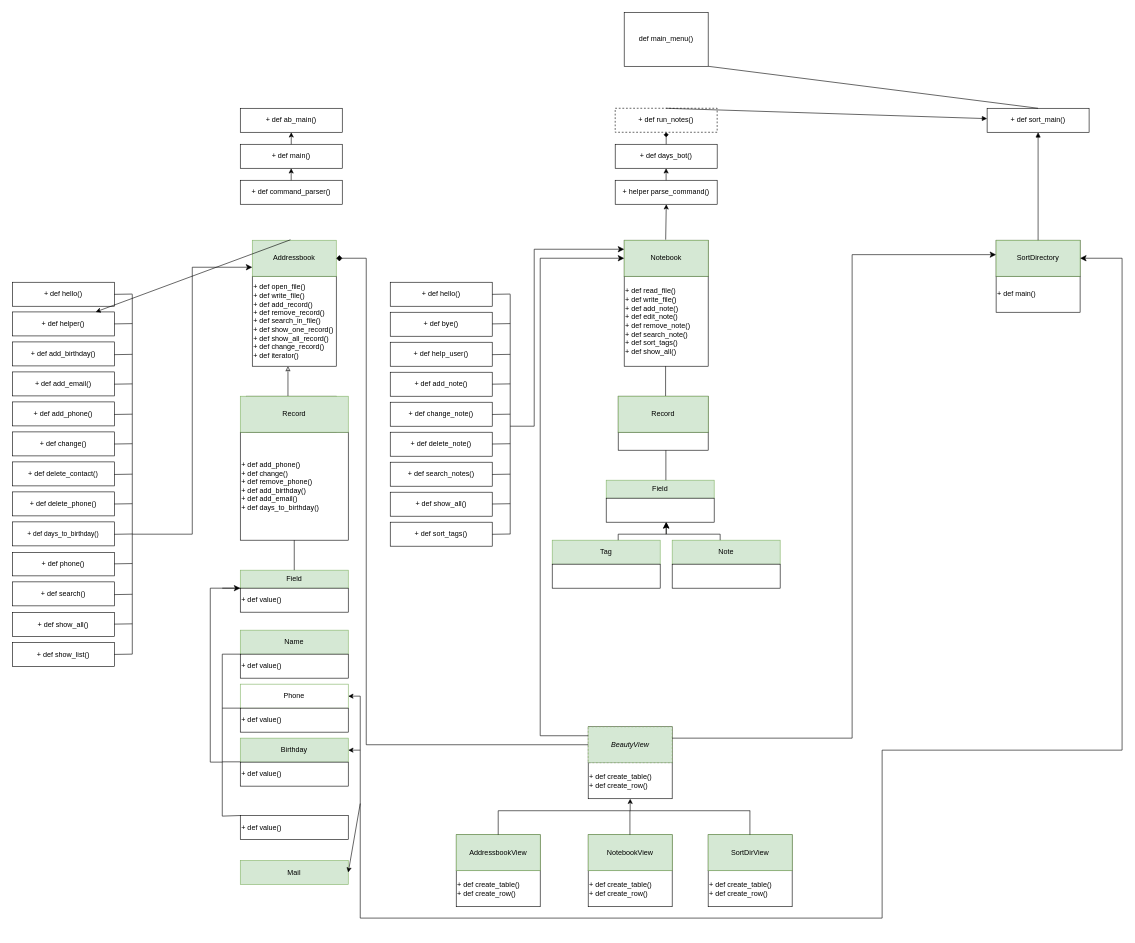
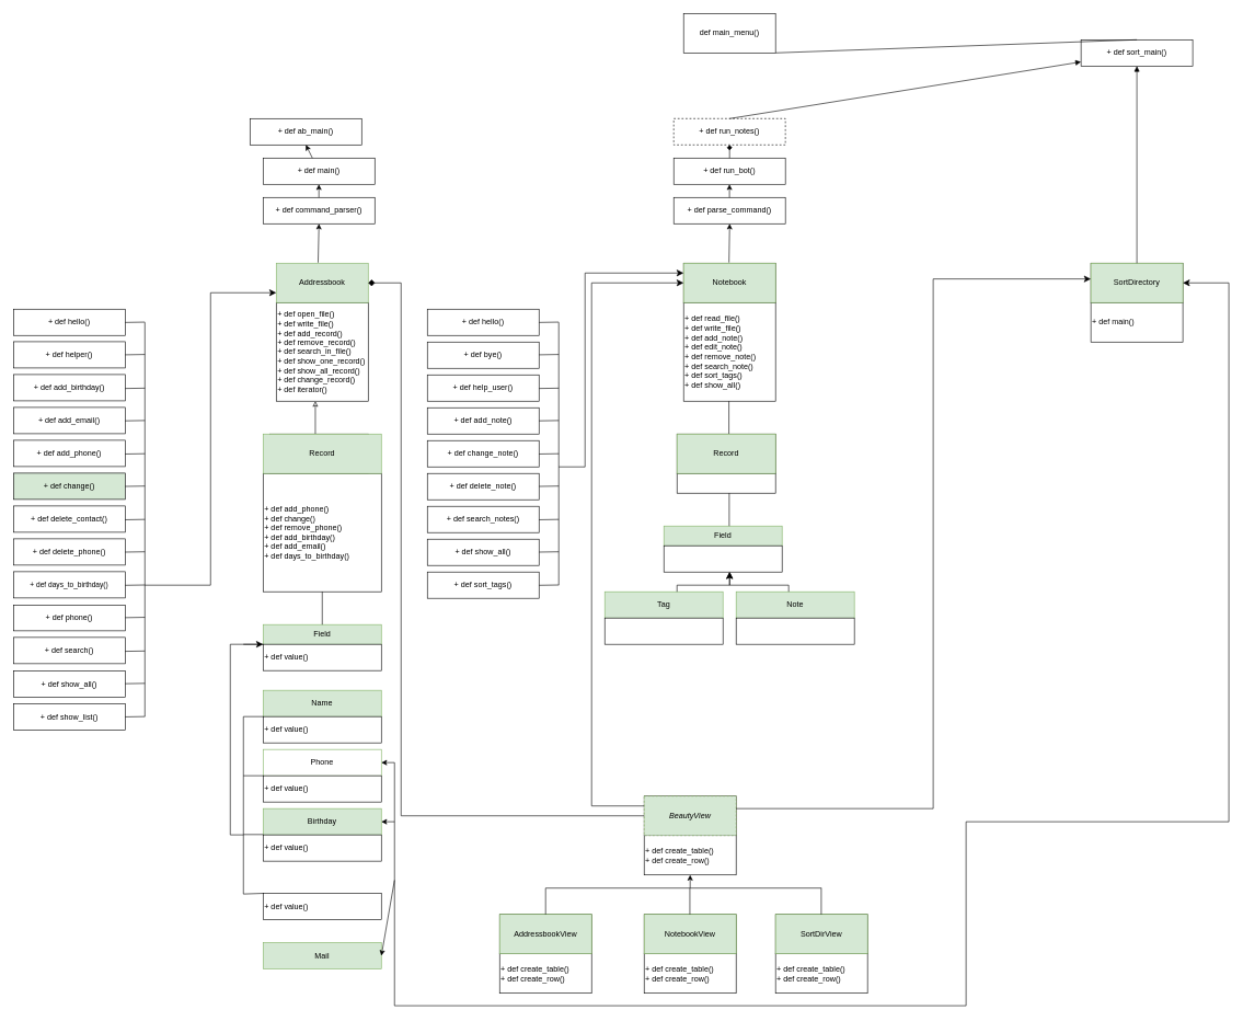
- <mxCell id="39" value="def main_menu()" style="rounded=0;whiteSpace=wrap;html=1;" parent="1" vertex="1"><mxGeometry x="1040" y="20" width="140" height="90" as="geometry" /></mxCell>
+ <mxCell id="39" value="def main_menu()" style="rounded=0;whiteSpace=wrap;html=1;" parent="1" vertex="1"><mxGeometry y="20" width="140" height="60" as="geometry" x="1040" /></mxCell>
- <mxCell id="60" value="+ def ab_main()" style="rounded=0;whiteSpace=wrap;html=1;fillColor=#FFFFFF;" parent="1" vertex="1"><mxGeometry x="400" y="180" width="170" height="40" as="geometry" /></mxCell>
+ <mxCell id="60" value="+ def ab_main()" style="rounded=0;whiteSpace=wrap;html=1;fillColor=#FFFFFF;" parent="1" vertex="1"><mxGeometry x="380" y="180" width="170" height="40" as="geometry" /></mxCell>
- <mxCell id="105" value="+ def sort_main()" style="rounded=0;whiteSpace=wrap;html=1;fillColor=#FFFFFF;" parent="1" vertex="1"><mxGeometry x="1645" y="180" width="170" height="40" as="geometry" /></mxCell>
+ <mxCell id="105" value="+ def sort_main()" style="rounded=0;whiteSpace=wrap;html=1;fillColor=#FFFFFF;" parent="1" vertex="1"><mxGeometry x="1645" y="60" width="170" height="40" as="geometry" /></mxCell>
- <mxCell id="79" value="+ def days_bot()" style="rounded=0;whiteSpace=wrap;html=1;fillColor=#FFFFFF;" parent="1" vertex="1"><mxGeometry x="1025" y="240" width="170" height="40" as="geometry" /></mxCell>
+ <mxCell id="79" value="+ def run_bot()" style="rounded=0;whiteSpace=wrap;html=1;fillColor=#FFFFFF;" parent="1" vertex="1"><mxGeometry x="1025" y="240" width="170" height="40" as="geometry" /></mxCell>
- <mxCell id="78" value="+ helper parse_command()" style="rounded=0;whiteSpace=wrap;html=1;fillColor=#FFFFFF;" parent="1" vertex="1"><mxGeometry x="1025" y="300" width="170" height="40" as="geometry" /></mxCell>
+ <mxCell id="78" value="+ def parse_command()" style="rounded=0;whiteSpace=wrap;html=1;fillColor=#FFFFFF;" parent="1" vertex="1"><mxGeometry x="1025" y="300" width="170" height="40" as="geometry" /></mxCell>
- <mxCell id="63" value="" style="endArrow=classic;html=1;rounded=0;exitX=0.455;exitY=-0.013;exitDx=0;exitDy=0;exitPerimeter=0;" parent="1" source="40" target="46" edge="1"><mxGeometry width="50" height="50" relative="1" as="geometry"><mxPoint x="340" y="520" as="sourcePoint" /><mxPoint x="390" y="470" as="targetPoint" /></mxGeometry></mxCell>
+ <mxCell id="63" value="" style="endArrow=classic;html=1;rounded=0;entryX=0.5;entryY=1;entryDx=0;entryDy=0;exitX=0.455;exitY=-0.013;exitDx=0;exitDy=0;exitPerimeter=0;" parent="1" source="40" target="58" edge="1"><mxGeometry width="50" height="50" relative="1" as="geometry"><mxPoint x="340" y="520" as="sourcePoint" /><mxPoint x="390" y="470" as="targetPoint" /></mxGeometry></mxCell>
- <mxCell id="50" value="+ def change()" style="rounded=0;whiteSpace=wrap;html=1;fillColor=#FFFFFF;" parent="1" vertex="1"><mxGeometry x="20" y="719.5" width="170" height="40" as="geometry" /></mxCell>
+ <mxCell id="50" value="+ def change()" style="rounded=0;whiteSpace=wrap;html=1;fillColor=#d5e8d4;" parent="1" vertex="1"><mxGeometry x="20" y="719.5" width="170" height="40" as="geometry" /></mxCell>
